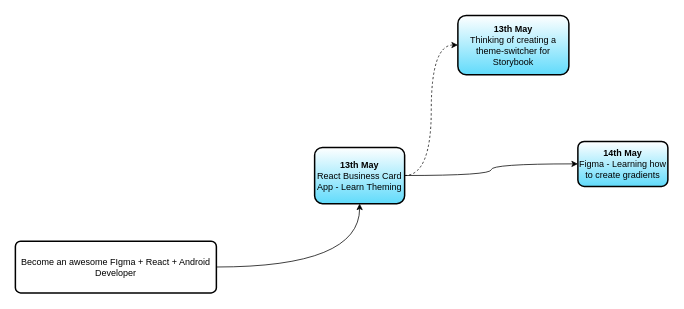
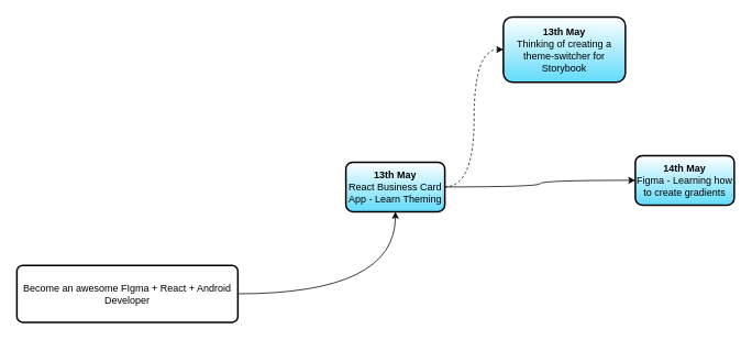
- <mxCell id="6" value="&lt;b&gt;13th May&lt;/b&gt;&lt;br&gt;React Business Card App - Learn Theming" style="whiteSpace=wrap;html=1;rounded=1;arcSize=14;strokeWidth=2;gradientColor=#61dbfb;" vertex="1" parent="1"><mxGeometry x="419" y="196" width="120" height="75" as="geometry" /></mxCell>
+ <mxCell id="6" value="&lt;b&gt;13th May&lt;/b&gt;&lt;br&gt;React Business Card App - Learn Theming" style="whiteSpace=wrap;html=1;rounded=1;arcSize=14;strokeWidth=2;gradientColor=#61dbfb;" vertex="1" parent="1"><mxGeometry x="419" y="196" width="120" height="60" as="geometry" /></mxCell>
